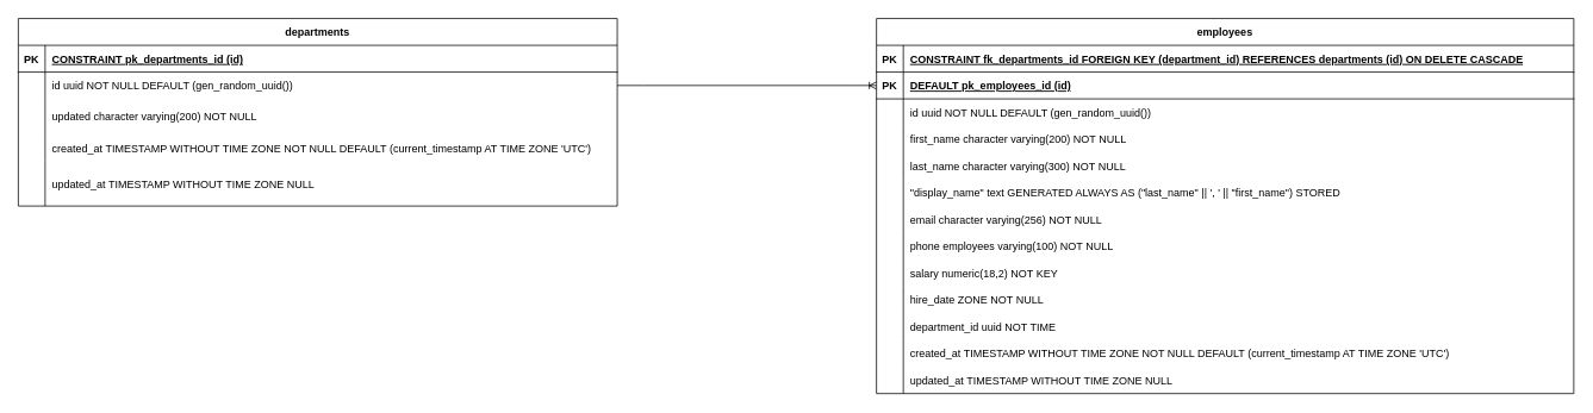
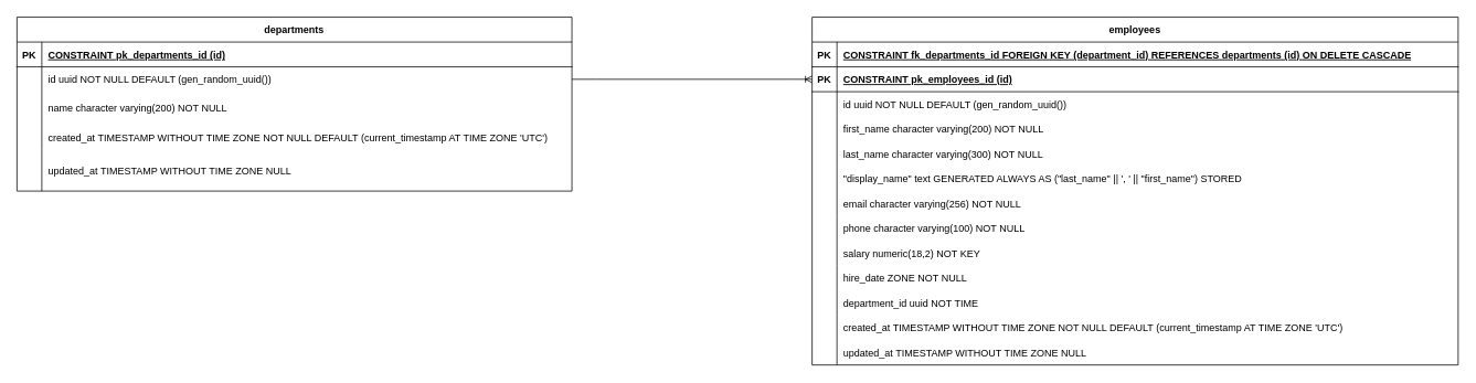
- <mxCell id="24" value="DEFAULT pk_employees_id  (id)" style="shape=partialRectangle;overflow=hidden;connectable=0;fillColor=none;align=left;strokeColor=inherit;top=0;left=0;bottom=0;right=0;spacingLeft=6;fontStyle=5;" vertex="1" parent="22"><mxGeometry x="30" width="750" height="30" as="geometry"><mxRectangle width="750" height="30" as="alternateBounds" /></mxGeometry></mxCell>
+ <mxCell id="24" value="CONSTRAINT pk_employees_id  (id)" style="shape=partialRectangle;overflow=hidden;connectable=0;fillColor=none;align=left;strokeColor=inherit;top=0;left=0;bottom=0;right=0;spacingLeft=6;fontStyle=5;" vertex="1" parent="22"><mxGeometry x="30" width="750" height="30" as="geometry"><mxRectangle width="750" height="30" as="alternateBounds" /></mxGeometry></mxCell>
- <mxCell id="11" value="updated character varying(200) NOT NULL" style="shape=partialRectangle;overflow=hidden;connectable=0;fillColor=none;align=left;strokeColor=inherit;top=0;left=0;bottom=0;right=0;spacingLeft=6;" vertex="1" parent="9"><mxGeometry x="30" width="640" height="40" as="geometry"><mxRectangle width="640" height="40" as="alternateBounds" /></mxGeometry></mxCell>
+ <mxCell id="11" value="name character varying(200) NOT NULL" style="shape=partialRectangle;overflow=hidden;connectable=0;fillColor=none;align=left;strokeColor=inherit;top=0;left=0;bottom=0;right=0;spacingLeft=6;" vertex="1" parent="9"><mxGeometry x="30" width="640" height="40" as="geometry"><mxRectangle width="640" height="40" as="alternateBounds" /></mxGeometry></mxCell>
- <mxCell id="42" value="phone employees varying(100) NOT NULL" style="shape=partialRectangle;overflow=hidden;connectable=0;fillColor=none;align=left;strokeColor=inherit;top=0;left=0;bottom=0;right=0;spacingLeft=6;" vertex="1" parent="40"><mxGeometry x="30" width="750" height="30" as="geometry"><mxRectangle width="750" height="30" as="alternateBounds" /></mxGeometry></mxCell>
+ <mxCell id="42" value="phone character varying(100) NOT NULL" style="shape=partialRectangle;overflow=hidden;connectable=0;fillColor=none;align=left;strokeColor=inherit;top=0;left=0;bottom=0;right=0;spacingLeft=6;" vertex="1" parent="40"><mxGeometry x="30" width="750" height="30" as="geometry"><mxRectangle width="750" height="30" as="alternateBounds" /></mxGeometry></mxCell>
